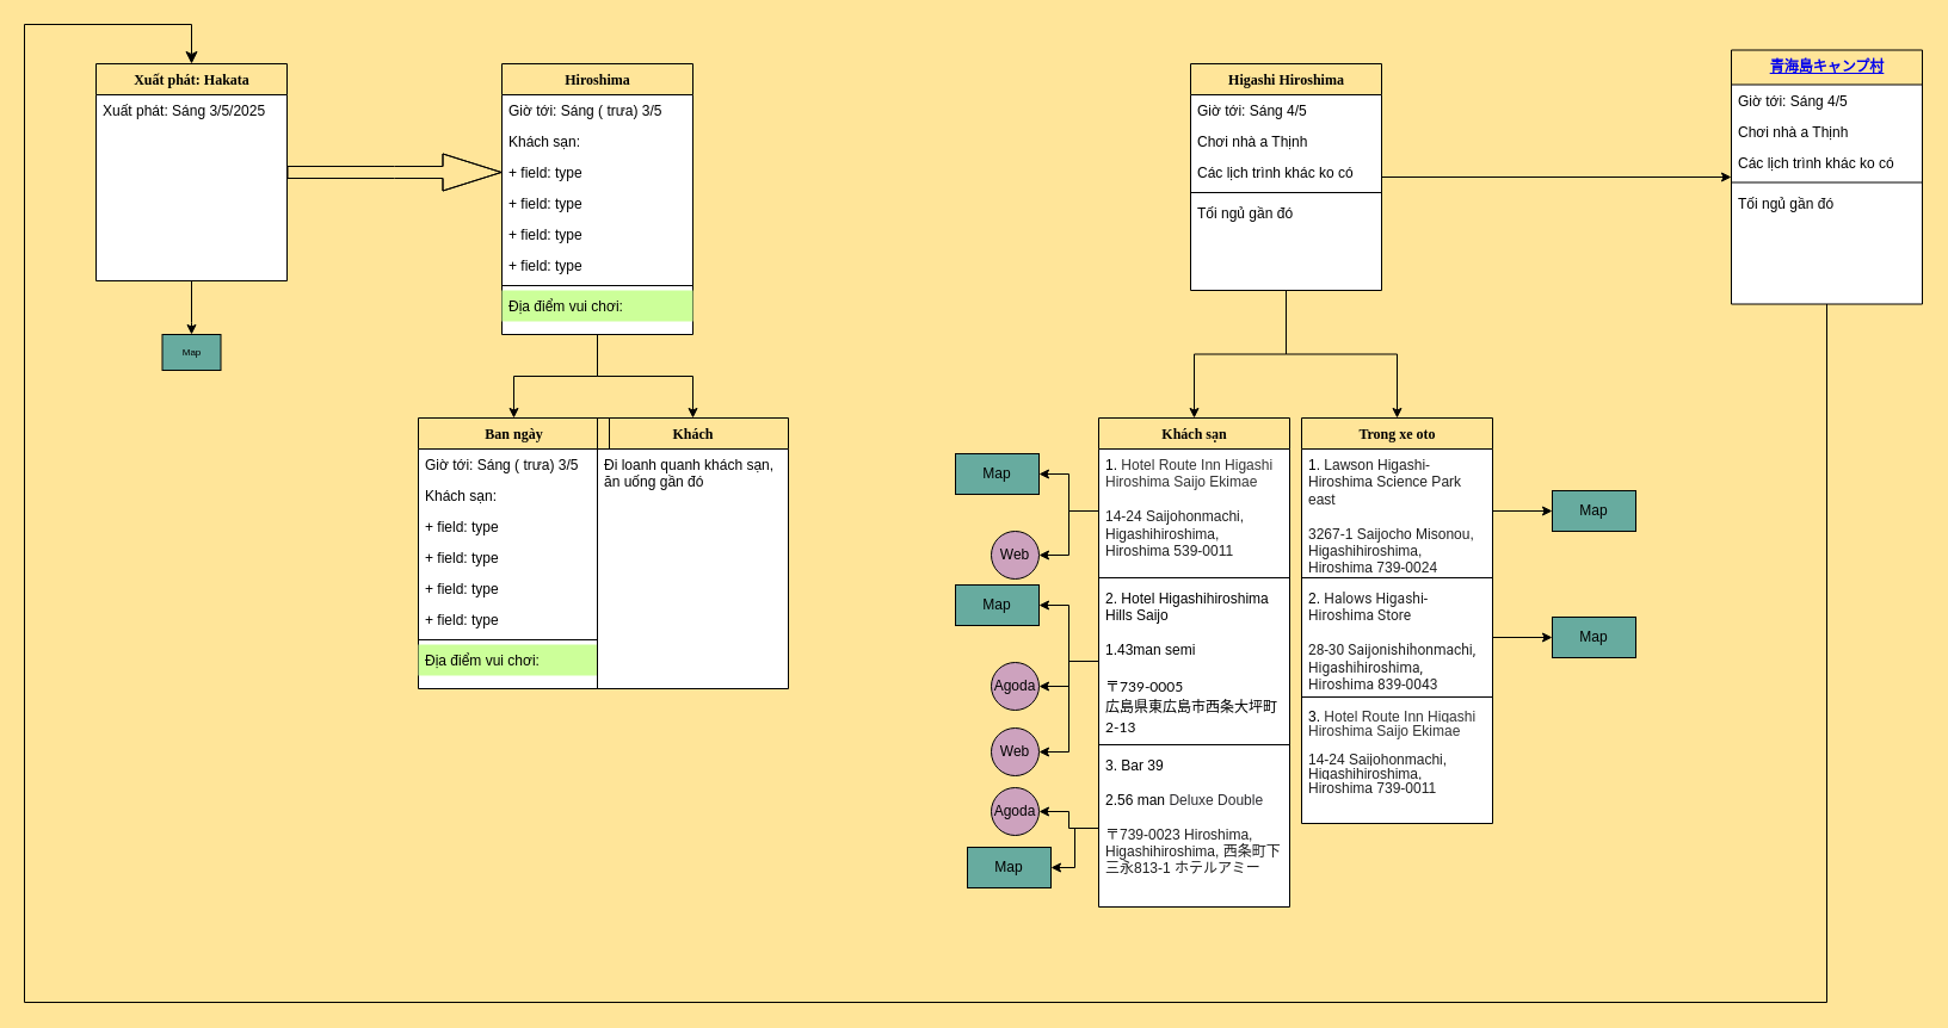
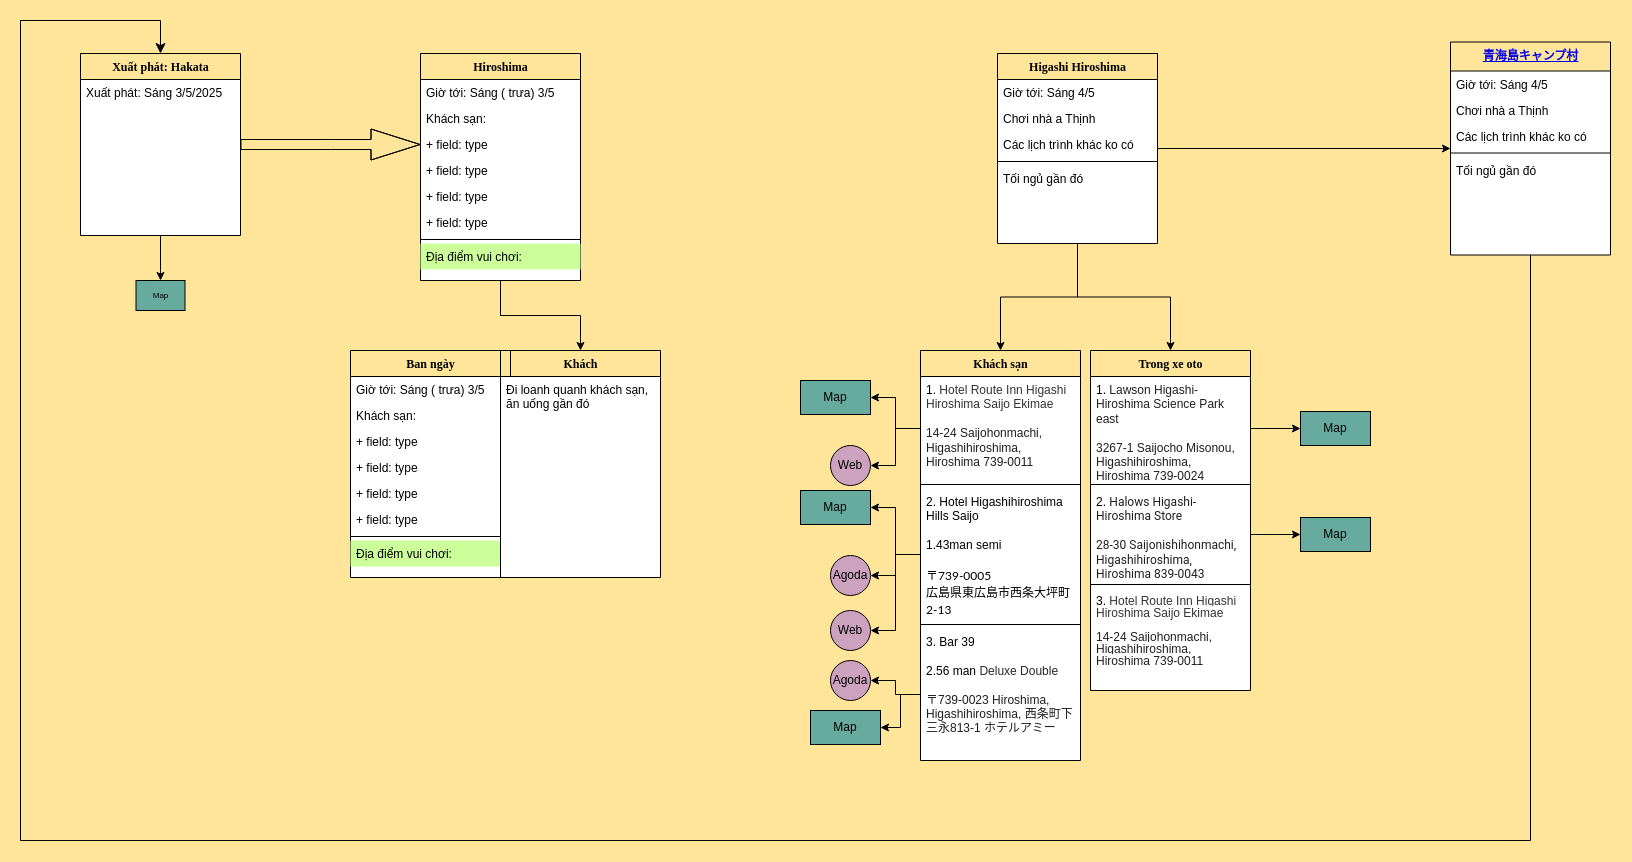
- <mxCell id="5" value="" style="edgeStyle=orthogonalEdgeStyle;rounded=0;orthogonalLoop=1;jettySize=auto;html=1;" parent="1" source="7" target="26" edge="1"><mxGeometry relative="1" as="geometry" /></mxCell>
- <mxCell id="38" value="1.&amp;nbsp;&lt;span style=&quot;background-color: light-dark(rgb(255, 255, 255), rgb(18, 18, 18)); color: light-dark(rgb(51, 51, 51), rgb(193, 193, 193));&quot;&gt;Hotel Route Inn Higashi Hiroshima Saijo Ekimae&lt;/span&gt;&lt;div&gt;&lt;span style=&quot;background-color: rgb(255, 255, 255); color: rgb(31, 31, 31);&quot;&gt;&lt;font&gt;&lt;br&gt;&lt;/font&gt;&lt;/span&gt;&lt;/div&gt;&lt;div&gt;&lt;span style=&quot;background-color: rgb(255, 255, 255); color: rgb(31, 31, 31);&quot;&gt;&lt;font&gt;14-24 Saijohonmachi, Higashihiroshima, Hiroshima 539-0011&lt;/font&gt;&lt;/span&gt;&lt;/div&gt;" style="text;html=1;strokeColor=none;fillColor=none;align=left;verticalAlign=top;spacingLeft=4;spacingRight=4;whiteSpace=wrap;overflow=hidden;rotatable=0;points=[[0,0.5],[1,0.5]];portConstraint=eastwest;" parent="37" vertex="1"><mxGeometry y="26" width="160" height="104" as="geometry" /></mxCell>
+ <mxCell id="38" value="1.&amp;nbsp;&lt;span style=&quot;background-color: light-dark(rgb(255, 255, 255), rgb(18, 18, 18)); color: light-dark(rgb(51, 51, 51), rgb(193, 193, 193));&quot;&gt;Hotel Route Inn Higashi Hiroshima Saijo Ekimae&lt;/span&gt;&lt;div&gt;&lt;span style=&quot;background-color: rgb(255, 255, 255); color: rgb(31, 31, 31);&quot;&gt;&lt;font&gt;&lt;br&gt;&lt;/font&gt;&lt;/span&gt;&lt;/div&gt;&lt;div&gt;&lt;span style=&quot;background-color: rgb(255, 255, 255); color: rgb(31, 31, 31);&quot;&gt;&lt;font&gt;14-24 Saijohonmachi, Higashihiroshima, Hiroshima 739-0011&lt;/font&gt;&lt;/span&gt;&lt;/div&gt;" style="text;html=1;strokeColor=none;fillColor=none;align=left;verticalAlign=top;spacingLeft=4;spacingRight=4;whiteSpace=wrap;overflow=hidden;rotatable=0;points=[[0,0.5],[1,0.5]];portConstraint=eastwest;" parent="37" vertex="1"><mxGeometry y="26" width="160" height="104" as="geometry" /></mxCell>
